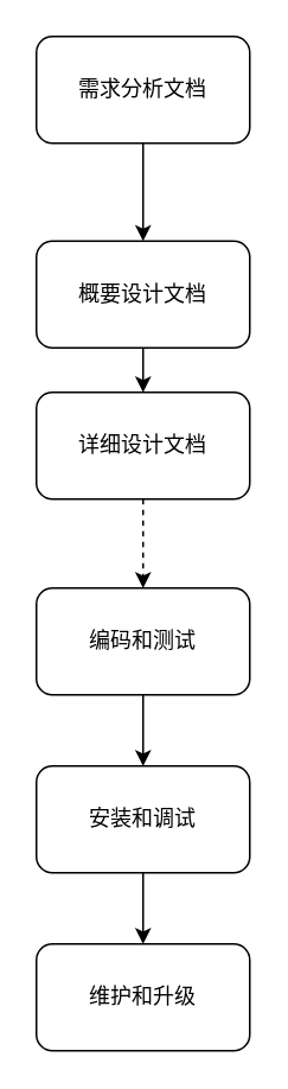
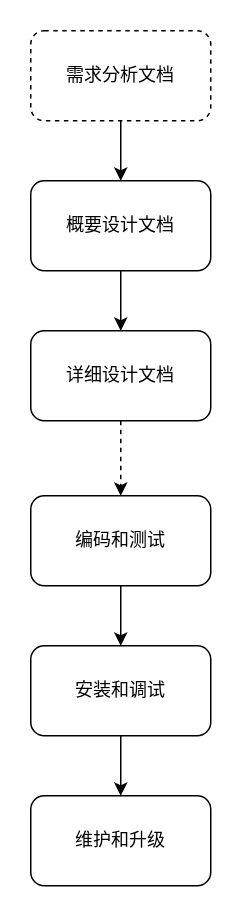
- <mxCell id="3" value="需求分析文档" style="rounded=1;whiteSpace=wrap;html=1;" vertex="1" parent="1"><mxGeometry x="20" y="20" width="120" height="60" as="geometry" /></mxCell>
+ <mxCell id="3" value="需求分析文档" style="rounded=1;whiteSpace=wrap;html=1;dashed=1;" vertex="1" parent="1"><mxGeometry x="20" y="20" width="120" height="60" as="geometry" /></mxCell>
- <mxCell id="5" value="概要设计文档" style="rounded=1;whiteSpace=wrap;html=1;" vertex="1" parent="1"><mxGeometry x="20" y="135" width="120" height="60" as="geometry" /></mxCell>
+ <mxCell id="5" value="概要设计文档" style="rounded=1;whiteSpace=wrap;html=1;" vertex="1" parent="1"><mxGeometry x="20" y="120" width="120" height="60" as="geometry" /></mxCell>
